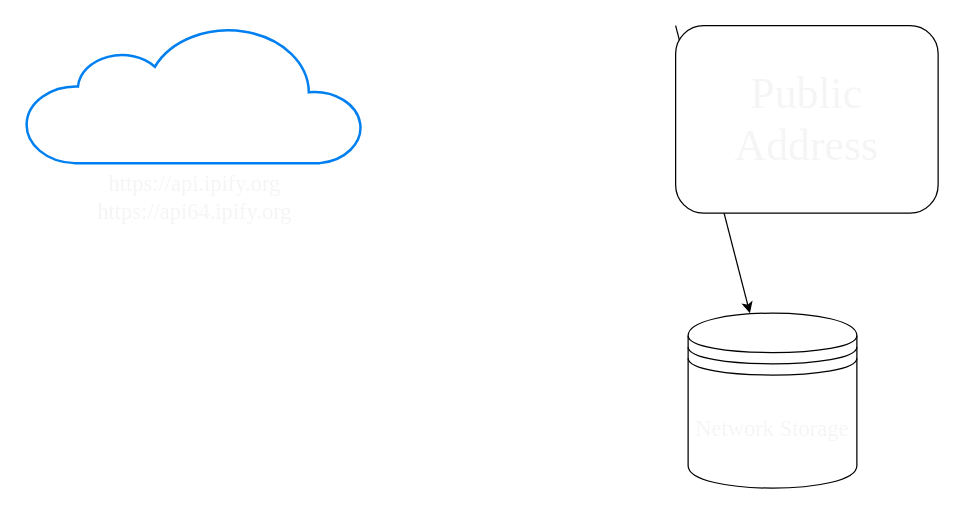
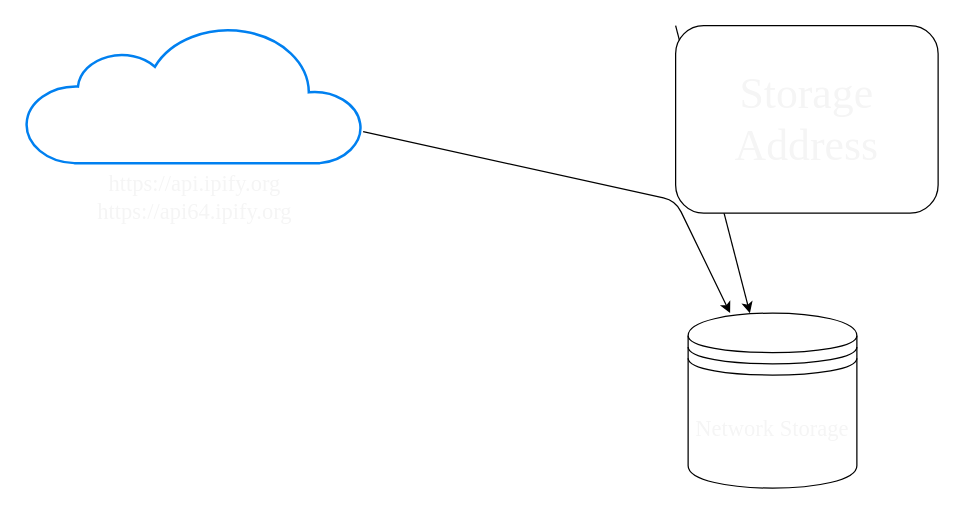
- <mxCell id="5" value="Public Address" style="rounded=1;whiteSpace=wrap;html=1;labelBackgroundColor=none;fontFamily=Consolas;fontSize=35;fontColor=#f5f5f5;" vertex="1" parent="1"><mxGeometry x="540" y="20" width="210" height="150" as="geometry" /></mxCell>
+ <mxCell id="5" value="Storage Address" style="rounded=1;whiteSpace=wrap;html=1;labelBackgroundColor=none;fontFamily=Consolas;fontSize=35;fontColor=#f5f5f5;" vertex="1" parent="1"><mxGeometry x="540" y="20" width="210" height="150" as="geometry" /></mxCell>
+ <mxCell id="4" style="edgeStyle=none;html=1;fontFamily=Consolas;fontSize=18;fontColor=#f5f5f5;" edge="1" parent="1" source="2" target="6"><mxGeometry relative="1" as="geometry"><Array as="points"><mxPoint x="540" y="160" /></Array></mxGeometry></mxCell>
